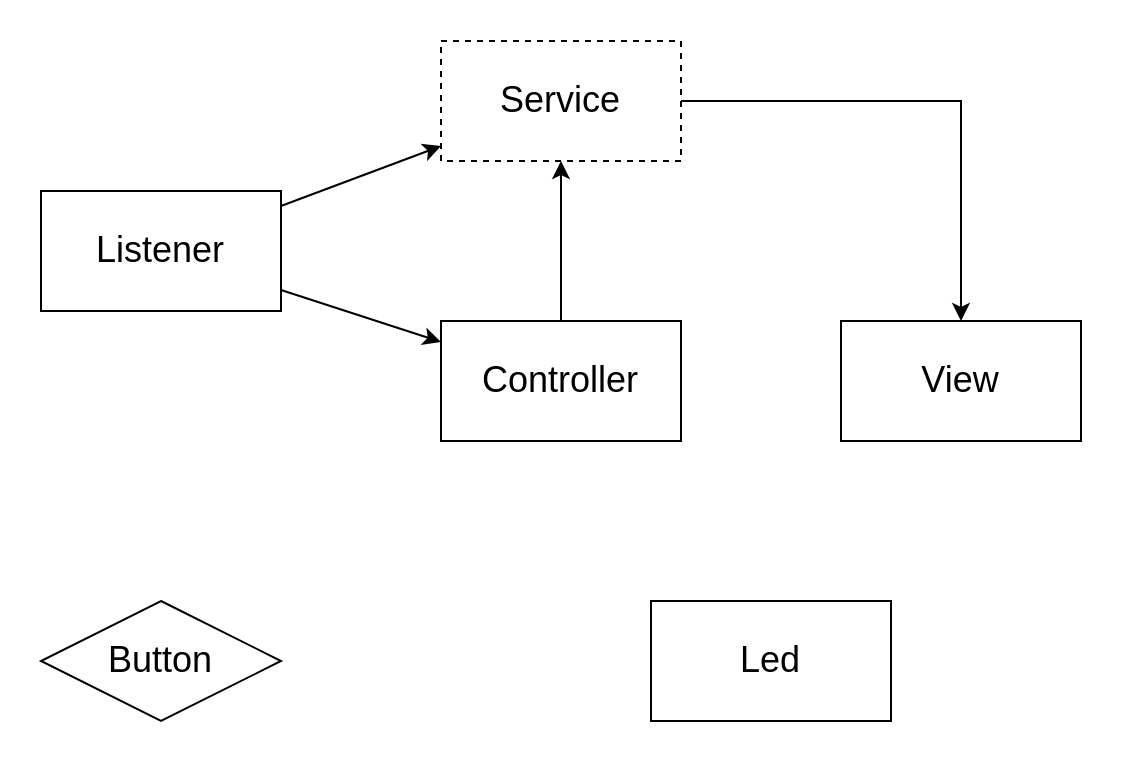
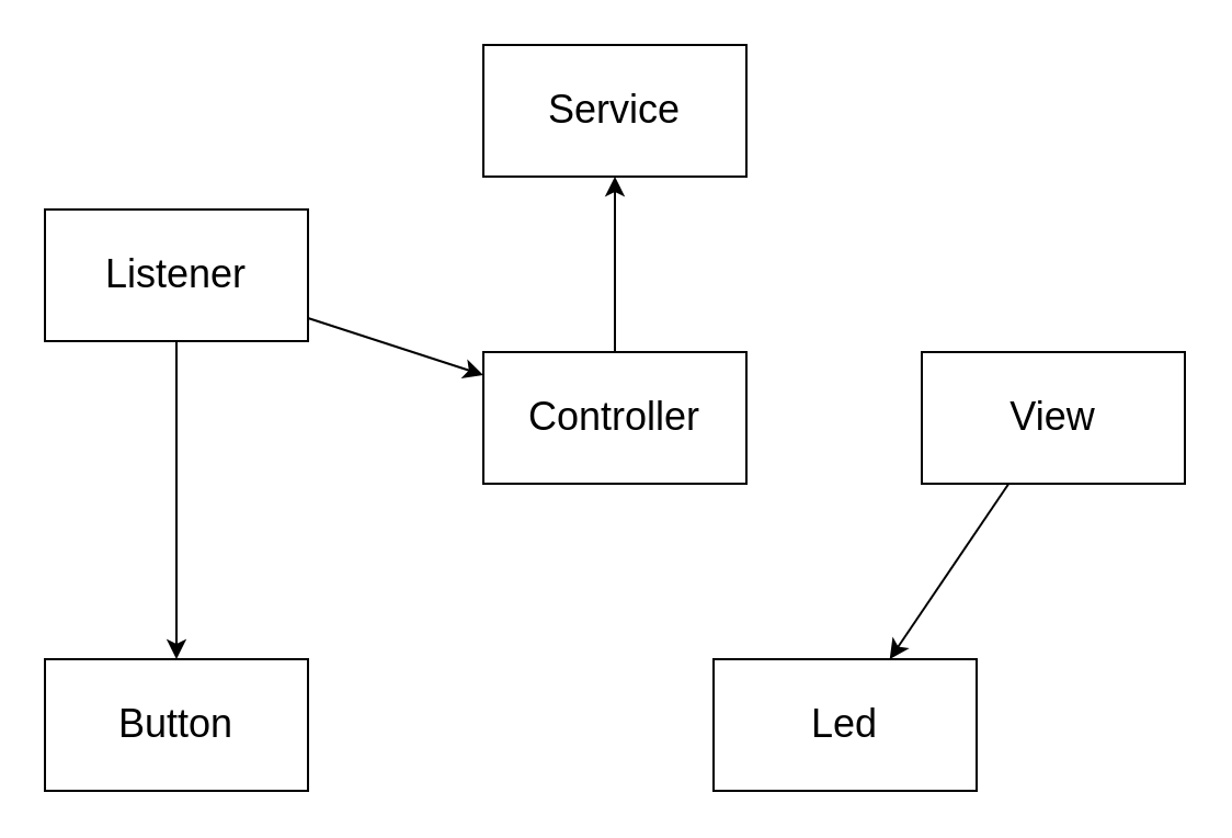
- <mxCell id="12" value="Service" style="whiteSpace=wrap;html=1;fontSize=18;dashed=1;" parent="1" vertex="1"><mxGeometry x="220" y="20" width="120" height="60" as="geometry" /></mxCell>
+ <mxCell id="12" value="Service" style="whiteSpace=wrap;html=1;fontSize=18;" parent="1" vertex="1"><mxGeometry x="220" y="20" width="120" height="60" as="geometry" /></mxCell>
- <mxCell id="11" style="edgeStyle=orthogonalEdgeStyle;html=1;exitX=1;exitY=0.5;exitDx=0;exitDy=0;entryX=0.5;entryY=0;entryDx=0;entryDy=0;fontSize=18;rounded=0;" parent="1" source="12" target="9" edge="1"><mxGeometry relative="1" as="geometry" /></mxCell>
- <mxCell id="3" value="" style="edgeStyle=none;html=1;fontSize=18;" parent="1" source="5" target="12" edge="1"><mxGeometry relative="1" as="geometry" /></mxCell>
+ <mxCell id="3" value="" style="edgeStyle=none;html=1;fontSize=18;" parent="1" source="5" target="2" edge="1"><mxGeometry relative="1" as="geometry" /></mxCell>
+ <mxCell id="8" value="" style="edgeStyle=none;html=1;fontSize=18;" parent="1" source="9" target="10" edge="1"><mxGeometry relative="1" as="geometry" /></mxCell>
- <mxCell id="2" value="Button" style="rhombus;whiteSpace=wrap;html=1;fontSize=18;" parent="1" vertex="1"><mxGeometry x="20" y="300" width="120" height="60" as="geometry" /></mxCell>
+ <mxCell id="2" value="Button" style="whiteSpace=wrap;html=1;fontSize=18;" parent="1" vertex="1"><mxGeometry x="20" y="300" width="120" height="60" as="geometry" /></mxCell>
